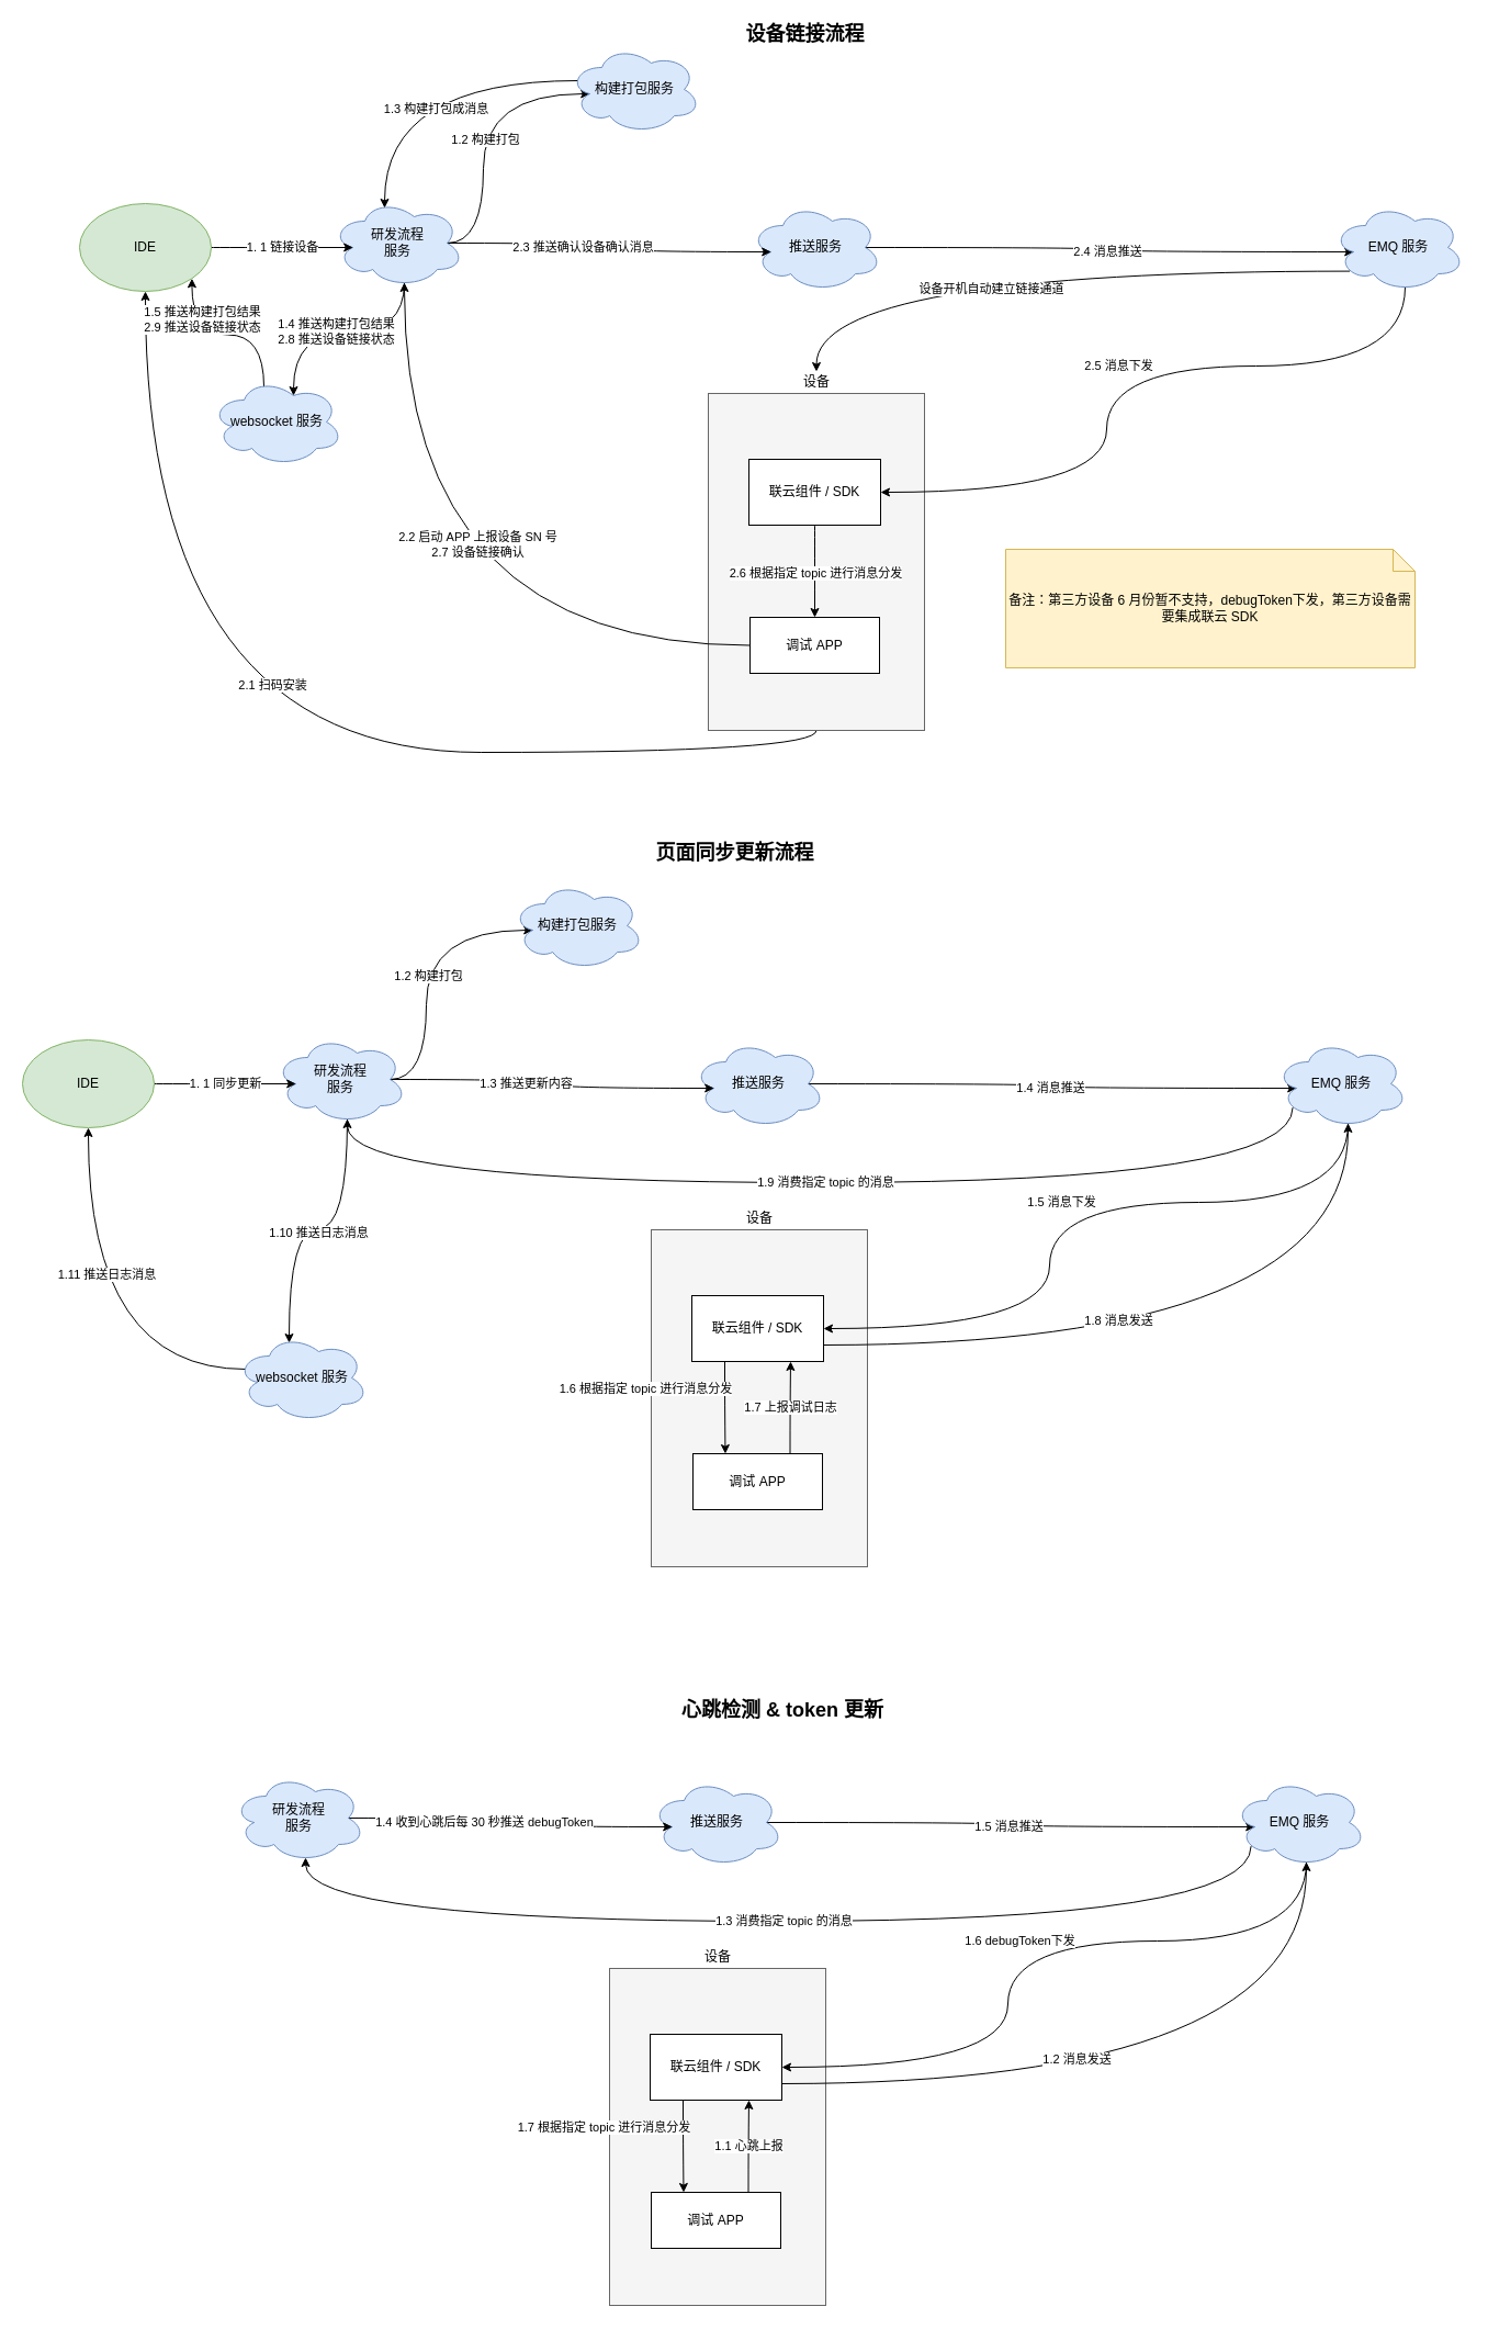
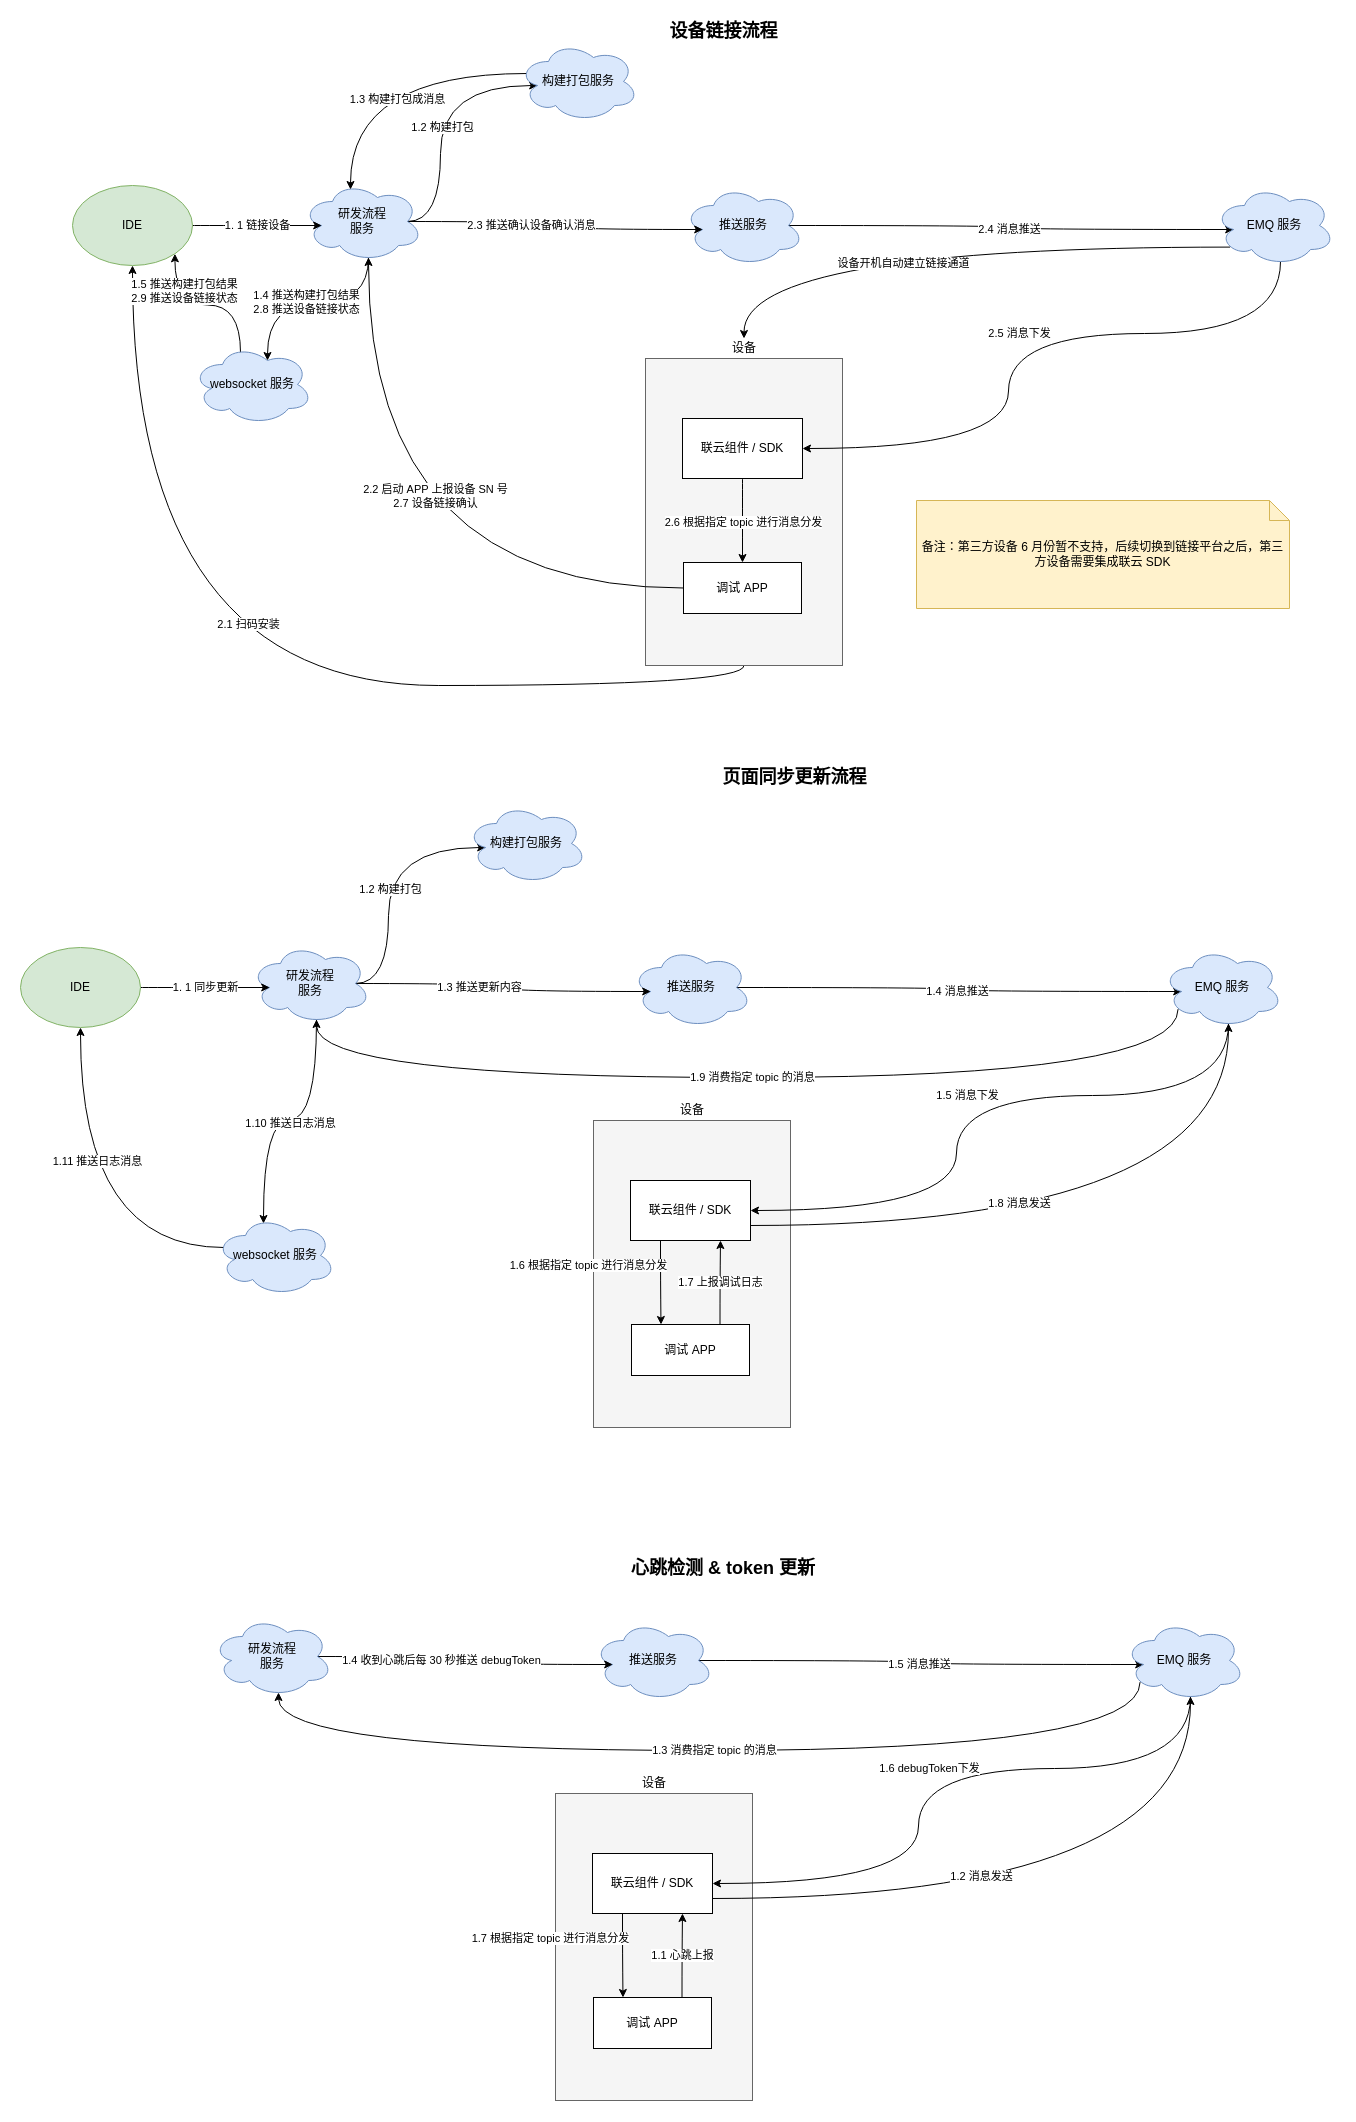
- <mxCell id="57" value="&lt;h2&gt;&lt;b&gt;设备链接流程&lt;/b&gt;&lt;/h2&gt;" style="text;html=1;strokeColor=none;fillColor=none;align=center;verticalAlign=middle;whiteSpace=wrap;rounded=0;" parent="1" vertex="1"><mxGeometry x="671.5" y="20" width="123" height="21" as="geometry" /></mxCell>
+ <mxCell id="57" value="&lt;h2&gt;&lt;b&gt;设备链接流程&lt;/b&gt;&lt;/h2&gt;" style="text;html=1;strokeColor=none;fillColor=none;align=center;verticalAlign=middle;whiteSpace=wrap;rounded=0;" parent="1" vertex="1"><mxGeometry x="661.5" y="20" width="123" height="21" as="geometry" /></mxCell>
- <mxCell id="56" value="备注：第三方设备 6 月份暂不支持，debugToken下发，第三方设备需要集成联云 SDK" style="shape=note;size=20;whiteSpace=wrap;html=1;fillColor=#fff2cc;strokeColor=#d6b656;" parent="1" vertex="1"><mxGeometry x="916" y="500" width="373" height="108" as="geometry" /></mxCell>
+ <mxCell id="56" value="备注：第三方设备 6 月份暂不支持，后续切换到链接平台之后，第三方设备需要集成联云 SDK" style="shape=note;size=20;whiteSpace=wrap;html=1;fillColor=#fff2cc;strokeColor=#d6b656;" parent="1" vertex="1"><mxGeometry x="916" y="500" width="373" height="108" as="geometry" /></mxCell>
- <mxCell id="58" value="&lt;h2&gt;&lt;b&gt;页面同步更新流程&lt;/b&gt;&lt;/h2&gt;" style="text;html=1;strokeColor=none;fillColor=none;align=center;verticalAlign=middle;whiteSpace=wrap;rounded=0;" parent="1" vertex="1"><mxGeometry x="593" y="767" width="153" height="20" as="geometry" /></mxCell>
+ <mxCell id="58" value="&lt;h2&gt;&lt;b&gt;页面同步更新流程&lt;/b&gt;&lt;/h2&gt;" style="text;html=1;strokeColor=none;fillColor=none;align=center;verticalAlign=middle;whiteSpace=wrap;rounded=0;" parent="1" vertex="1"><mxGeometry x="718" y="767" width="153" height="20" as="geometry" /></mxCell>
- <mxCell id="78" value="&lt;h2&gt;&lt;b&gt;心跳检测 &amp;amp; token 更新&lt;/b&gt;&lt;/h2&gt;" style="text;html=1;strokeColor=none;fillColor=none;align=center;verticalAlign=middle;whiteSpace=wrap;rounded=0;" parent="1" vertex="1"><mxGeometry x="600" y="1550" width="226" height="16" as="geometry" /></mxCell>
+ <mxCell id="78" value="&lt;h2&gt;&lt;b&gt;心跳检测 &amp;amp; token 更新&lt;/b&gt;&lt;/h2&gt;" style="text;html=1;strokeColor=none;fillColor=none;align=center;verticalAlign=middle;whiteSpace=wrap;rounded=0;" parent="1" vertex="1"><mxGeometry x="610" y="1560" width="226" height="16" as="geometry" /></mxCell>
